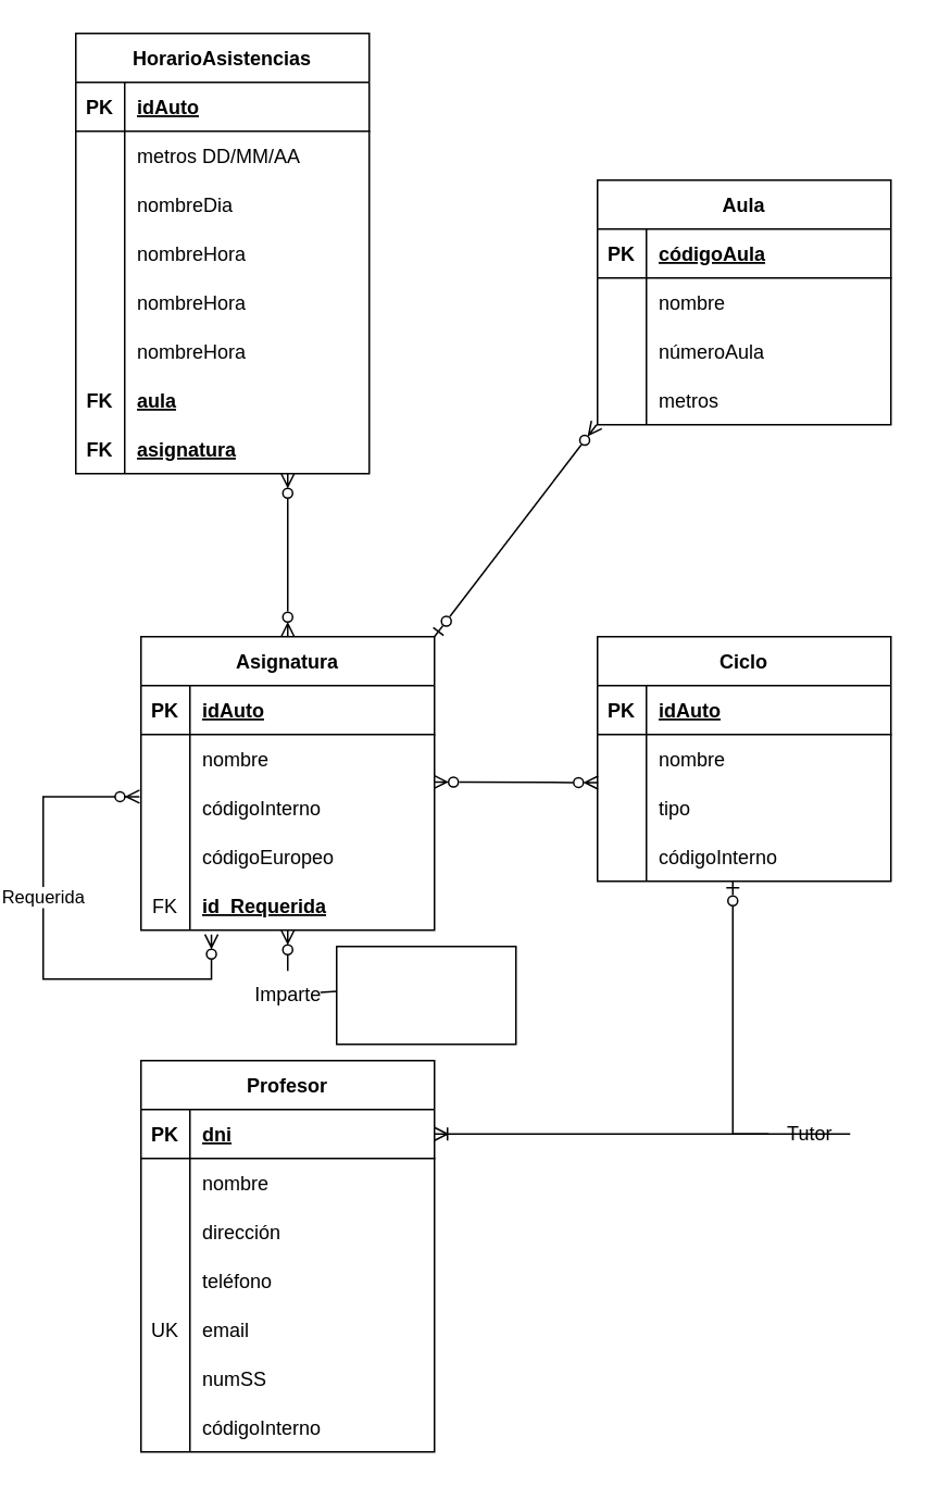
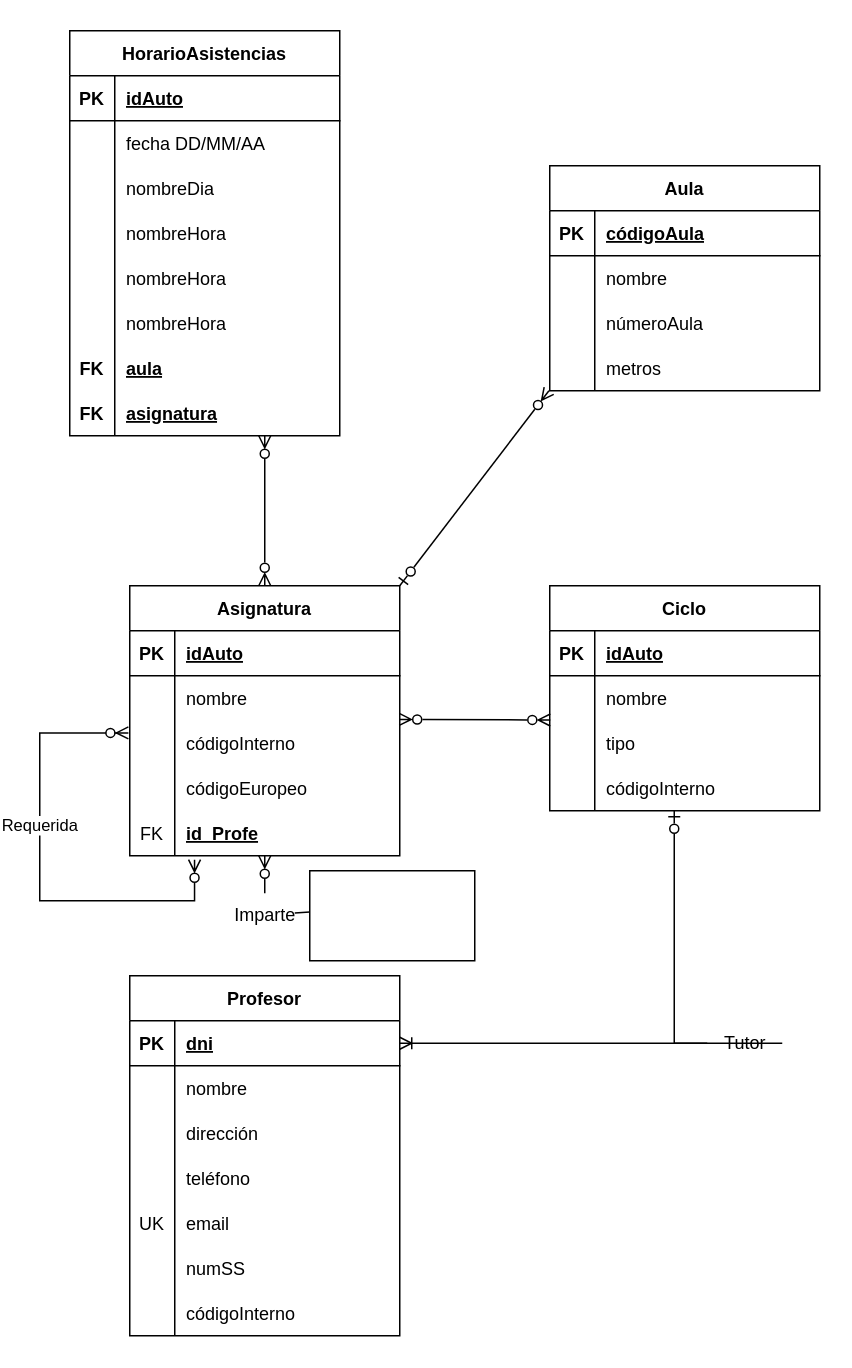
- <mxCell id="8" value="metros DD/MM/AA" style="shape=partialRectangle;connectable=0;fillColor=none;top=0;left=0;bottom=0;right=0;align=left;spacingLeft=6;overflow=hidden;" vertex="1" parent="6"><mxGeometry x="30" width="150" height="30" as="geometry"><mxRectangle width="150" height="30" as="alternateBounds" /></mxGeometry></mxCell>
+ <mxCell id="8" value="fecha DD/MM/AA" style="shape=partialRectangle;connectable=0;fillColor=none;top=0;left=0;bottom=0;right=0;align=left;spacingLeft=6;overflow=hidden;" vertex="1" parent="6"><mxGeometry x="30" width="150" height="30" as="geometry"><mxRectangle width="150" height="30" as="alternateBounds" /></mxGeometry></mxCell>
- <mxCell id="42" value="id_Requerida" style="shape=partialRectangle;connectable=0;fillColor=none;top=0;left=0;bottom=0;right=0;align=left;spacingLeft=6;overflow=hidden;fontStyle=5" vertex="1" parent="40"><mxGeometry x="30" width="150" height="30" as="geometry"><mxRectangle width="150" height="30" as="alternateBounds" /></mxGeometry></mxCell>
+ <mxCell id="42" value="id_Profe" style="shape=partialRectangle;connectable=0;fillColor=none;top=0;left=0;bottom=0;right=0;align=left;spacingLeft=6;overflow=hidden;fontStyle=5" vertex="1" parent="40"><mxGeometry x="30" width="150" height="30" as="geometry"><mxRectangle width="150" height="30" as="alternateBounds" /></mxGeometry></mxCell>
